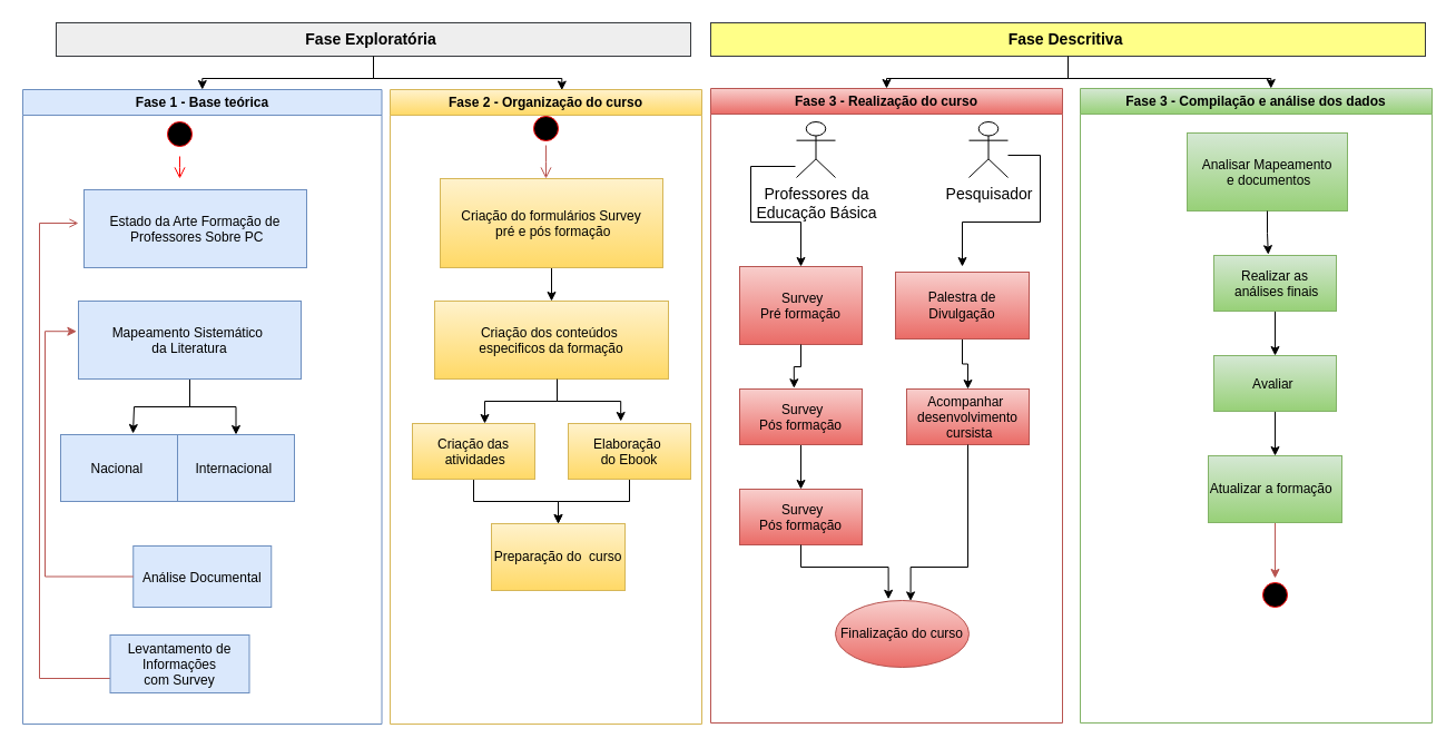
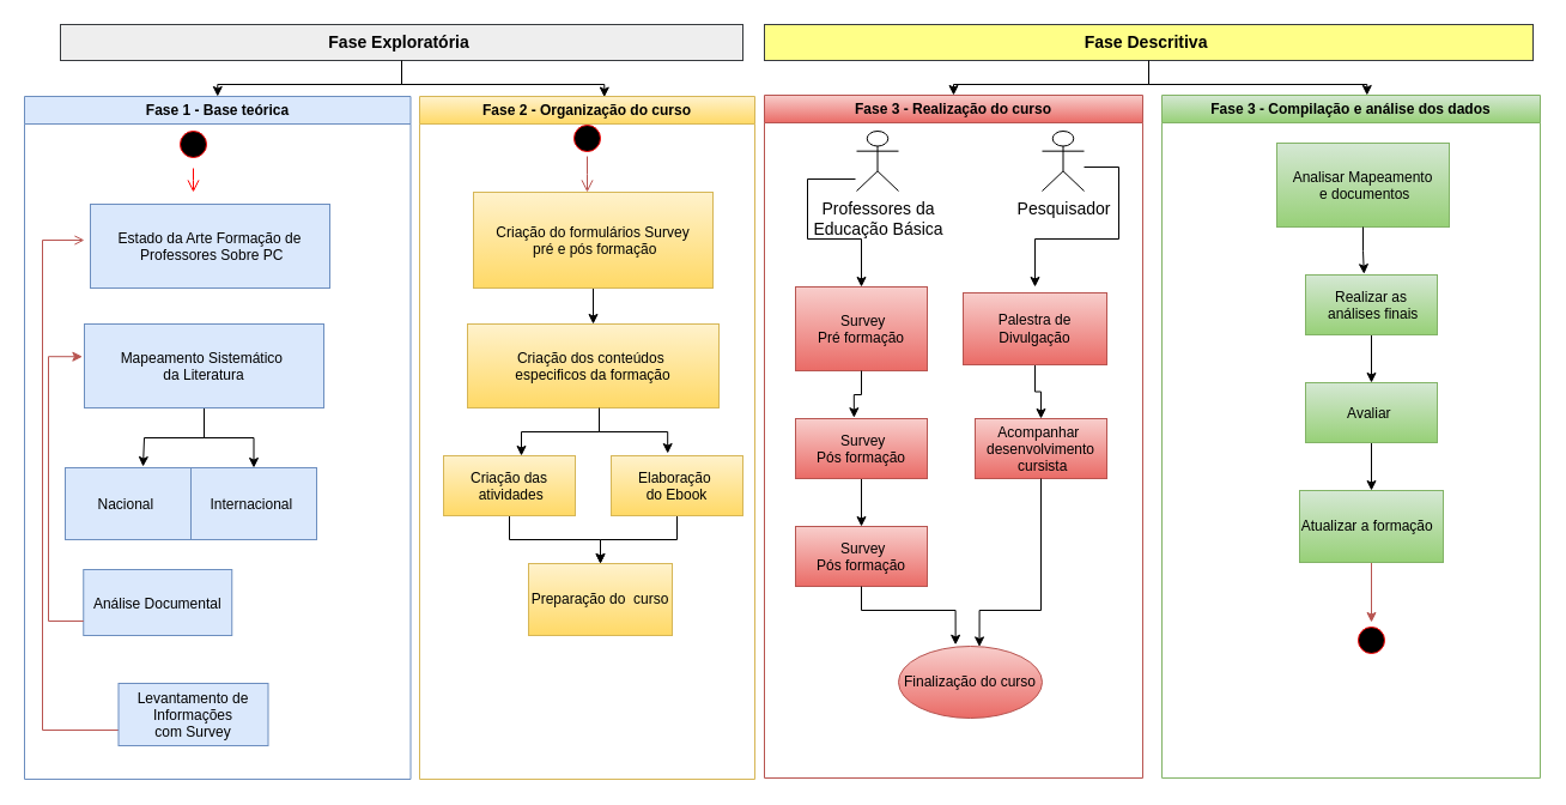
- <mxCell id="9" value="Análise Documental" style="fillColor=#dae8fc;strokeColor=#6c8ebf;" parent="2" vertex="1"><mxGeometry x="99.25" y="410" width="124" height="55" as="geometry" /></mxCell>
+ <mxCell id="9" value="Análise Documental" style="fillColor=#dae8fc;strokeColor=#6c8ebf;" parent="2" vertex="1"><mxGeometry x="49.25" y="395" width="124" height="55" as="geometry" /></mxCell>
